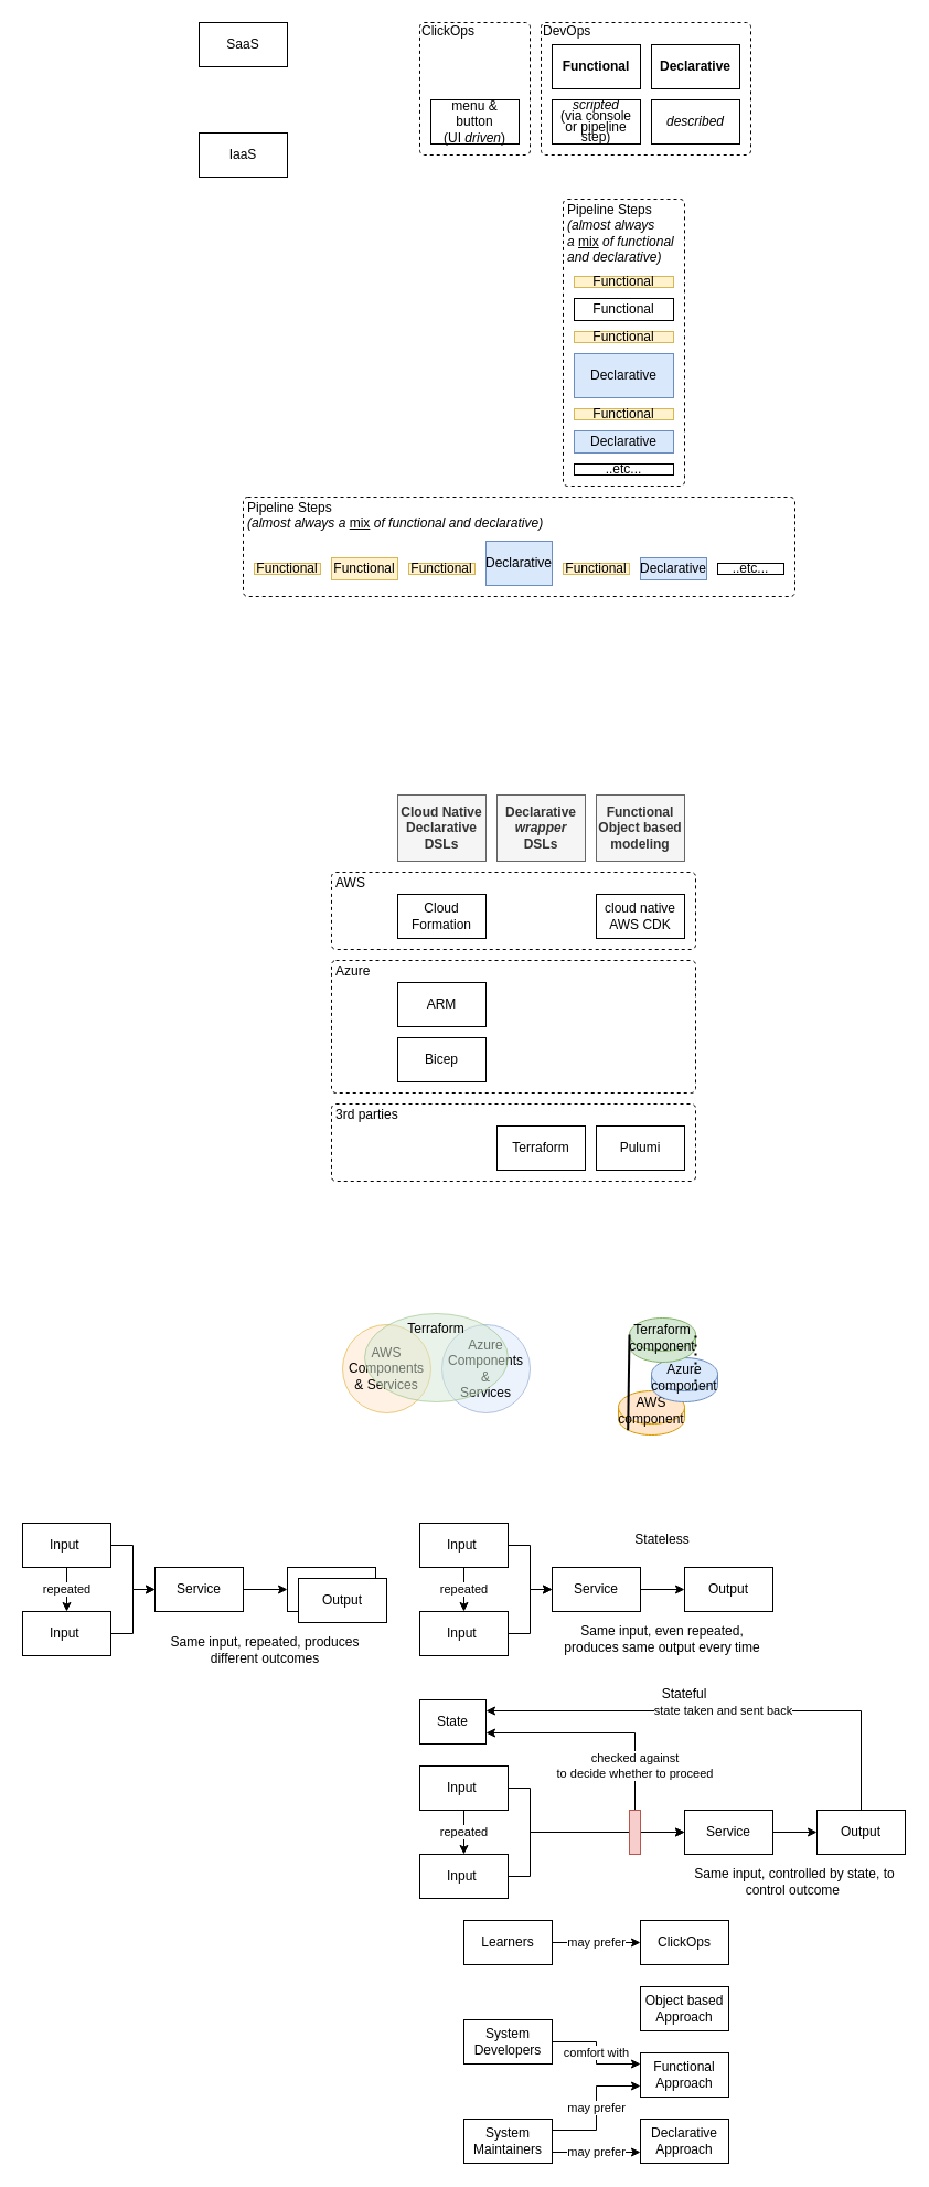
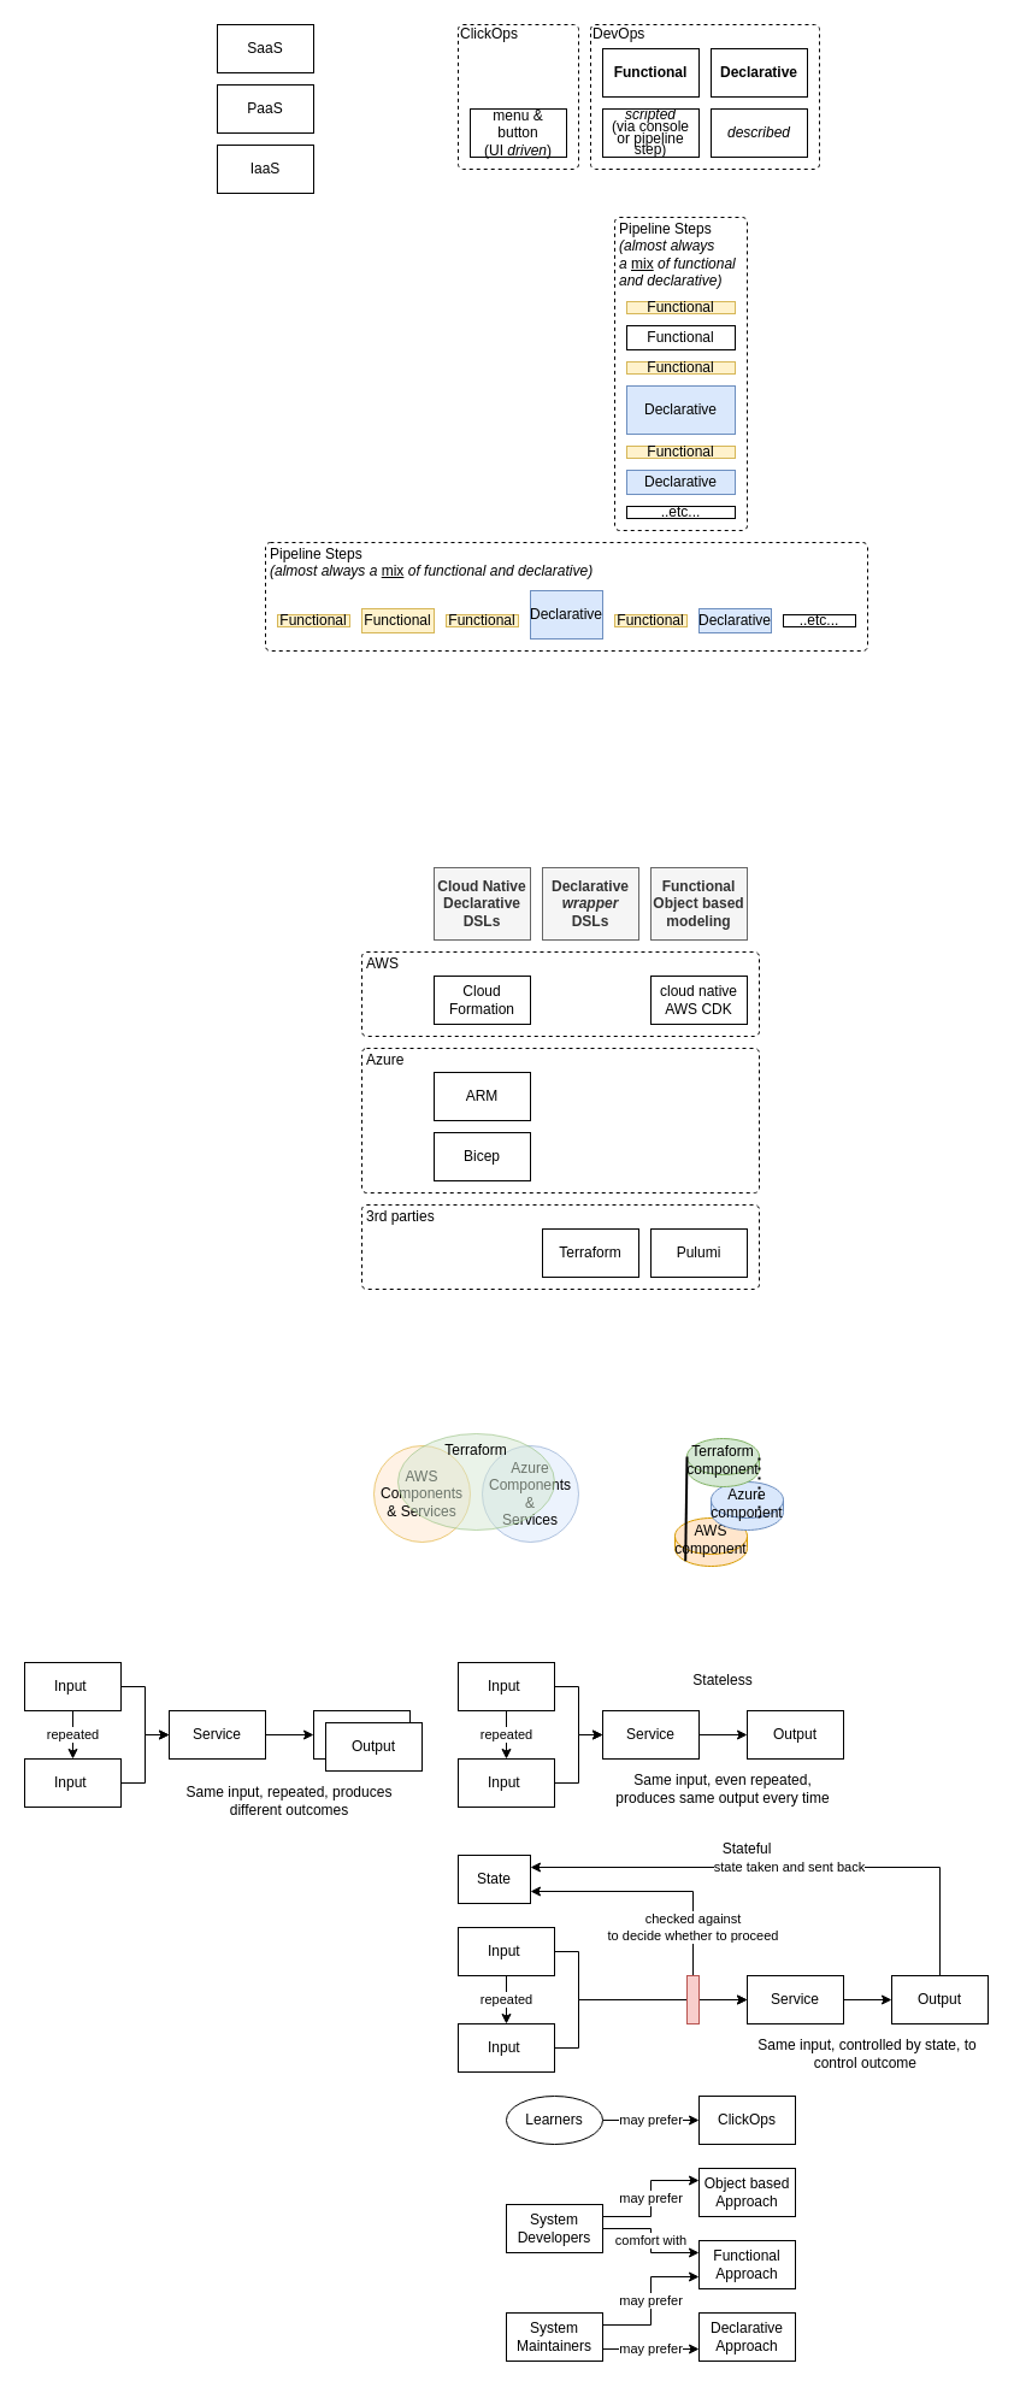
+ <mxCell id="3" value="PaaS" style="rounded=0;whiteSpace=wrap;html=1;" vertex="1" parent="1"><mxGeometry x="180" y="70" width="80" height="40" as="geometry" /></mxCell>
- <mxCell id="93" value="Learners" style="rounded=0;whiteSpace=wrap;html=1;" vertex="1" parent="1"><mxGeometry x="420" y="1740" width="80" height="40" as="geometry" /></mxCell>
+ <mxCell id="93" value="Learners" style="ellipse;whiteSpace=wrap;html=1;" vertex="1" parent="1"><mxGeometry x="420" y="1740" width="80" height="40" as="geometry" /></mxCell>
+ <mxCell id="83" value="may prefer" style="edgeStyle=orthogonalEdgeStyle;rounded=0;orthogonalLoop=1;jettySize=auto;html=1;exitX=1;exitY=0.25;exitDx=0;exitDy=0;entryX=0;entryY=0.25;entryDx=0;entryDy=0;" edge="1" parent="1" source="84" target="90"><mxGeometry relative="1" as="geometry" /></mxCell>
